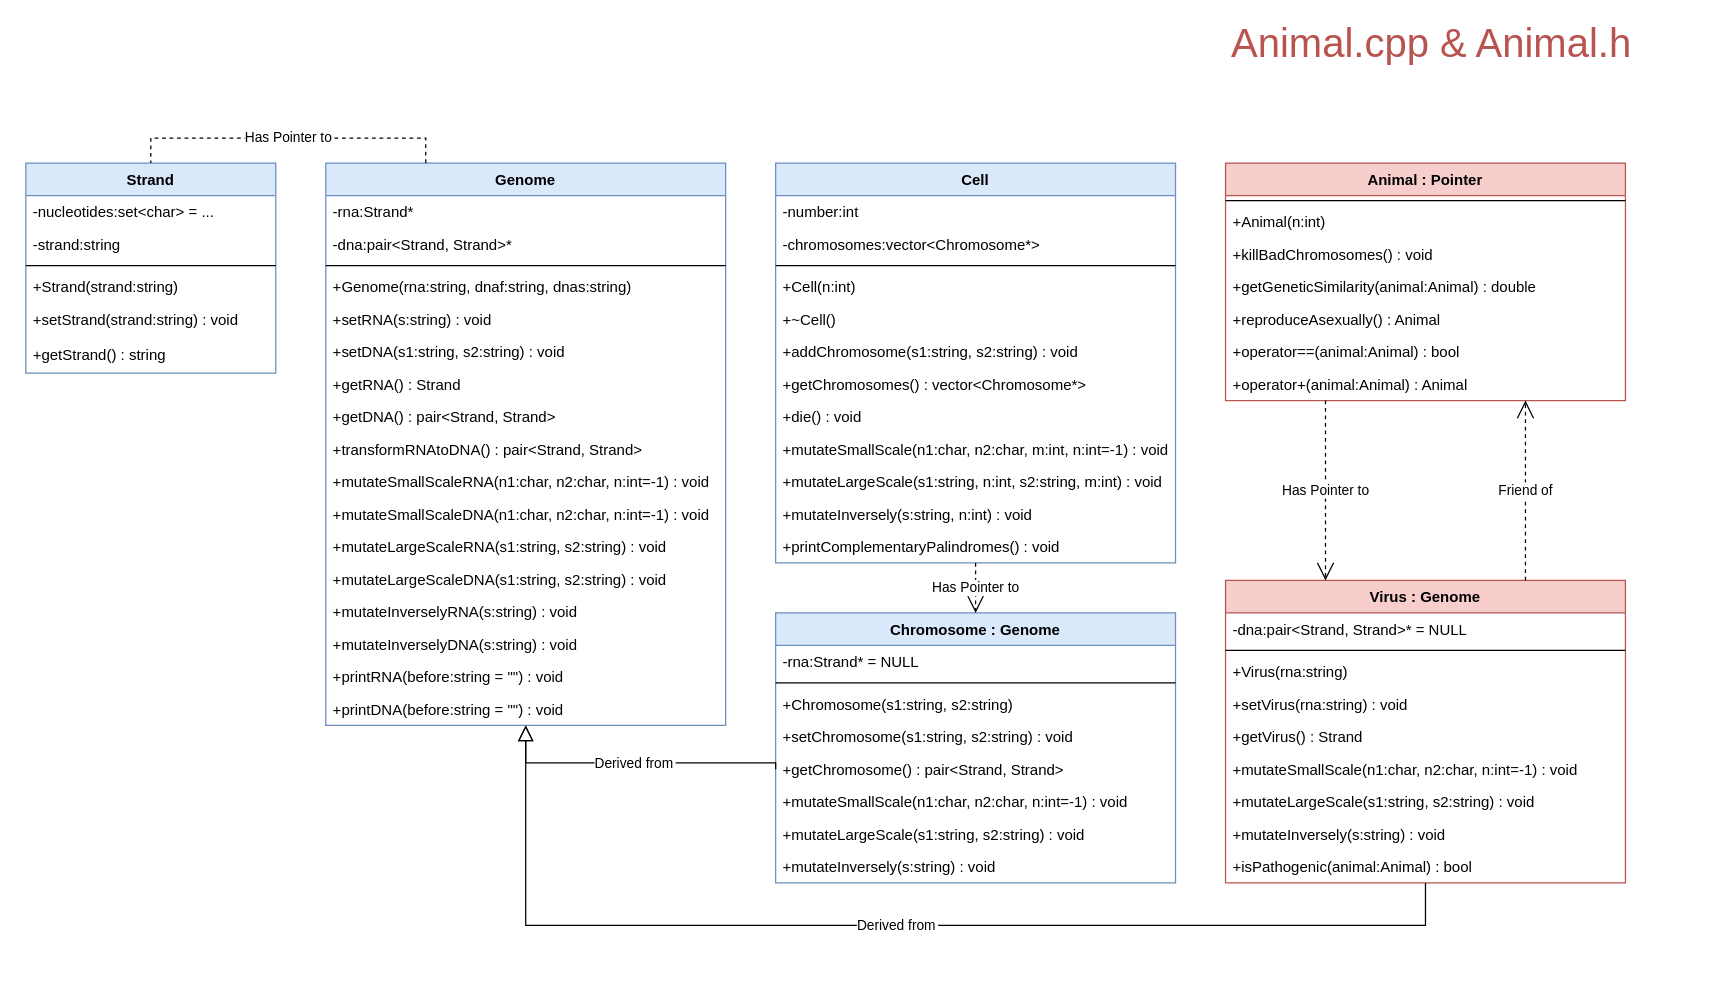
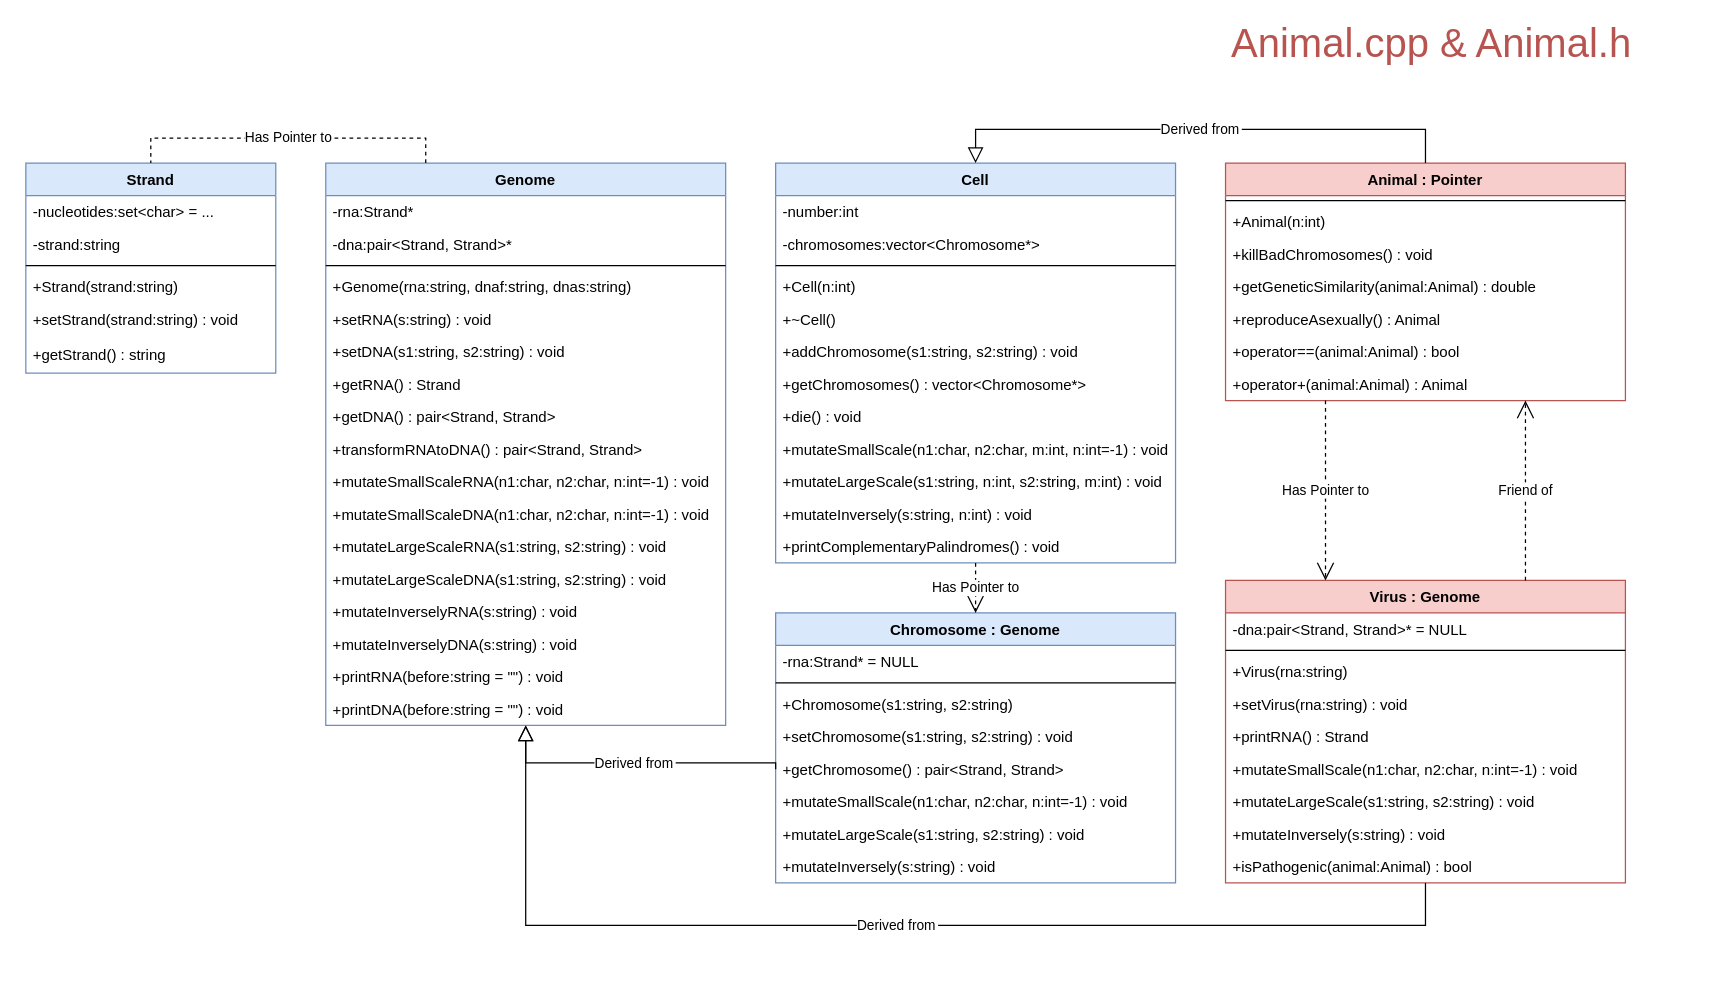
+ <mxCell id="73" value="Derived from" style="endArrow=block;endSize=10;endFill=0;shadow=0;strokeWidth=1;rounded=0;edgeStyle=elbowEdgeStyle;elbow=vertical;entryX=0.5;entryY=0;entryDx=0;entryDy=0;exitX=0.5;exitY=0;exitDx=0;exitDy=0;" parent="1" source="62" target="37" edge="1"><mxGeometry width="160" relative="1" as="geometry"><mxPoint x="1080" y="107.99" as="sourcePoint" /><mxPoint x="880" y="20.002" as="targetPoint" /><Array as="points"><mxPoint x="960" y="102.99" /><mxPoint x="960" y="92.99" /></Array></mxGeometry></mxCell>
- <mxCell id="57" value="+getVirus() : Strand" style="text;align=left;verticalAlign=top;spacingLeft=4;spacingRight=4;overflow=hidden;rotatable=0;points=[[0,0.5],[1,0.5]];portConstraint=eastwest;" parent="52" vertex="1"><mxGeometry y="112" width="320" height="26" as="geometry" /></mxCell>
+ <mxCell id="57" value="+printRNA() : Strand" style="text;align=left;verticalAlign=top;spacingLeft=4;spacingRight=4;overflow=hidden;rotatable=0;points=[[0,0.5],[1,0.5]];portConstraint=eastwest;" parent="52" vertex="1"><mxGeometry y="112" width="320" height="26" as="geometry" /></mxCell>
